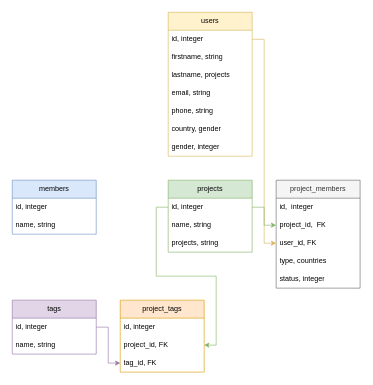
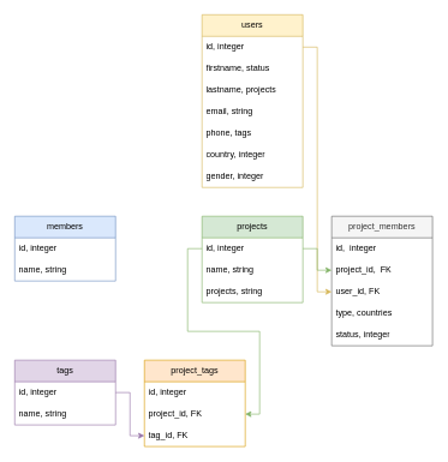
- <mxCell id="4" value="firstname, string" style="text;strokeColor=none;fillColor=none;align=left;verticalAlign=middle;spacingLeft=4;spacingRight=4;overflow=hidden;points=[[0,0.5],[1,0.5]];portConstraint=eastwest;rotatable=0;whiteSpace=wrap;html=1;" vertex="1" parent="2"><mxGeometry y="60" width="140" height="30" as="geometry" /></mxCell>
+ <mxCell id="4" value="firstname, status" style="text;strokeColor=none;fillColor=none;align=left;verticalAlign=middle;spacingLeft=4;spacingRight=4;overflow=hidden;points=[[0,0.5],[1,0.5]];portConstraint=eastwest;rotatable=0;whiteSpace=wrap;html=1;" vertex="1" parent="2"><mxGeometry y="60" width="140" height="30" as="geometry" /></mxCell>
- <mxCell id="7" value="phone, string" style="text;strokeColor=none;fillColor=none;align=left;verticalAlign=middle;spacingLeft=4;spacingRight=4;overflow=hidden;points=[[0,0.5],[1,0.5]];portConstraint=eastwest;rotatable=0;whiteSpace=wrap;html=1;" vertex="1" parent="2"><mxGeometry y="150" width="140" height="30" as="geometry" /></mxCell>
+ <mxCell id="7" value="phone, tags" style="text;strokeColor=none;fillColor=none;align=left;verticalAlign=middle;spacingLeft=4;spacingRight=4;overflow=hidden;points=[[0,0.5],[1,0.5]];portConstraint=eastwest;rotatable=0;whiteSpace=wrap;html=1;" vertex="1" parent="2"><mxGeometry y="150" width="140" height="30" as="geometry" /></mxCell>
- <mxCell id="8" value="country, gender" style="text;strokeColor=none;fillColor=none;align=left;verticalAlign=middle;spacingLeft=4;spacingRight=4;overflow=hidden;points=[[0,0.5],[1,0.5]];portConstraint=eastwest;rotatable=0;whiteSpace=wrap;html=1;" vertex="1" parent="2"><mxGeometry y="180" width="140" height="30" as="geometry" /></mxCell>
+ <mxCell id="8" value="country, integer" style="text;strokeColor=none;fillColor=none;align=left;verticalAlign=middle;spacingLeft=4;spacingRight=4;overflow=hidden;points=[[0,0.5],[1,0.5]];portConstraint=eastwest;rotatable=0;whiteSpace=wrap;html=1;" vertex="1" parent="2"><mxGeometry y="180" width="140" height="30" as="geometry" /></mxCell>
